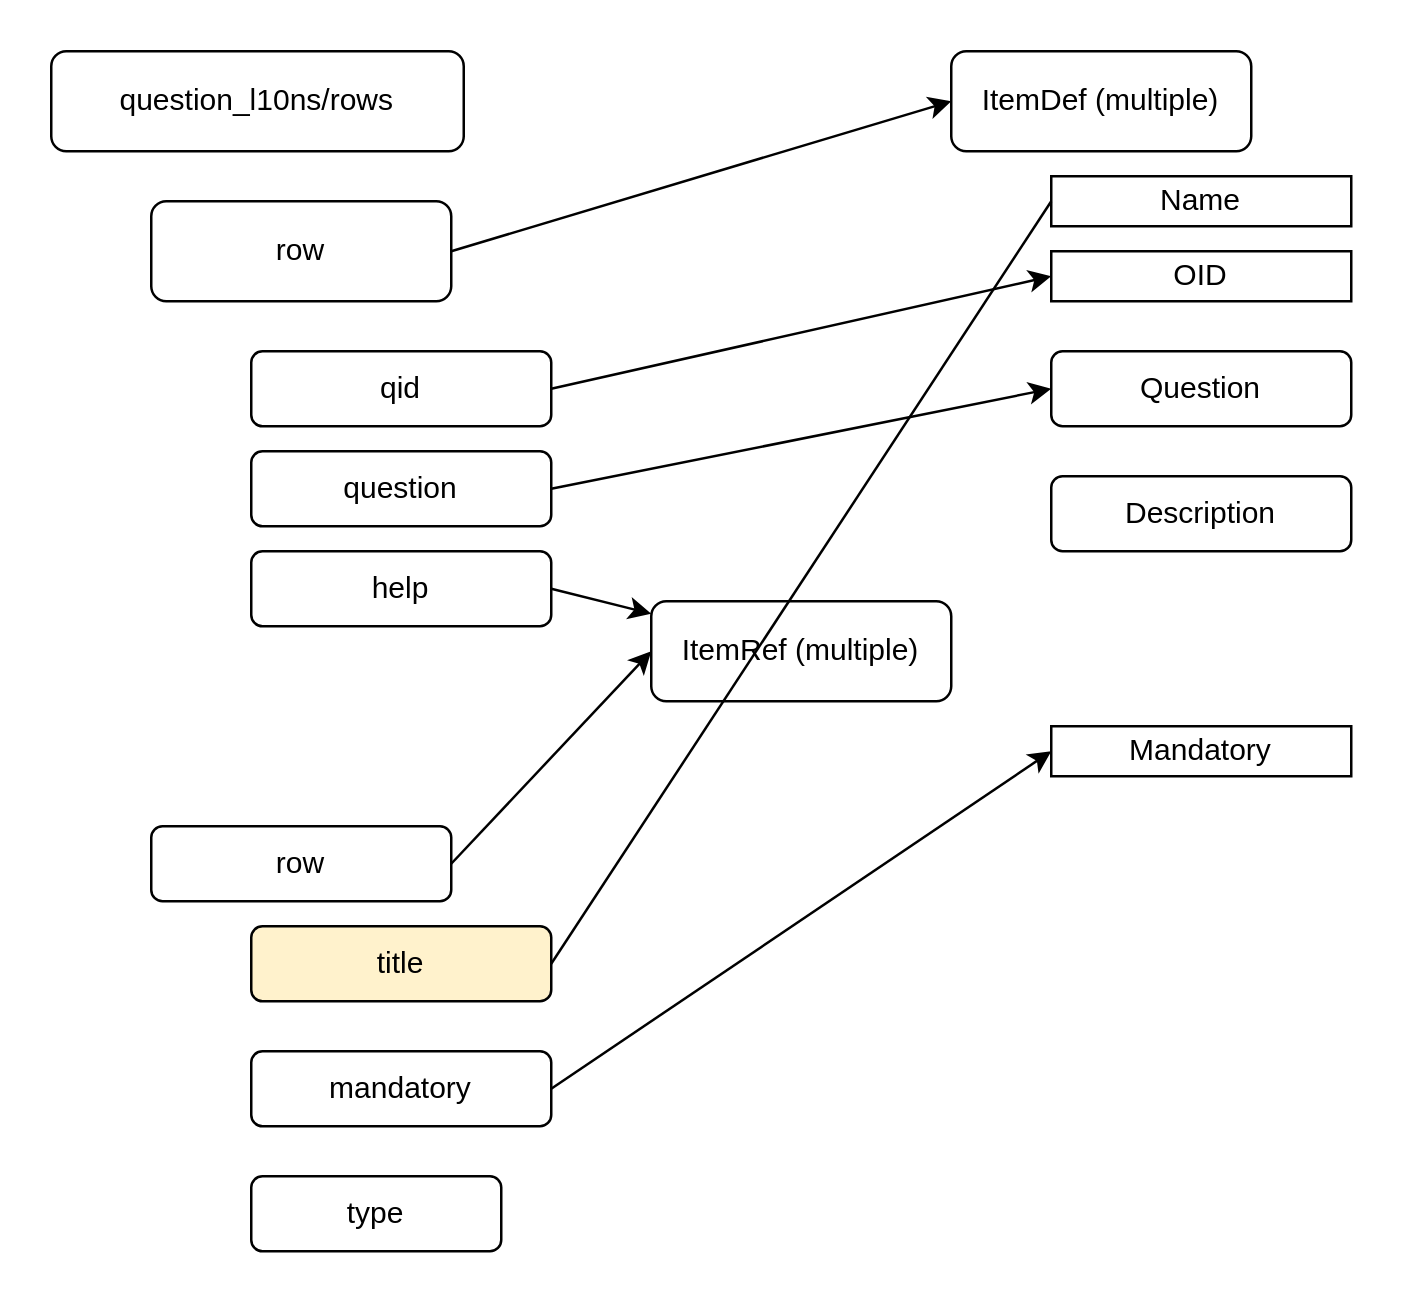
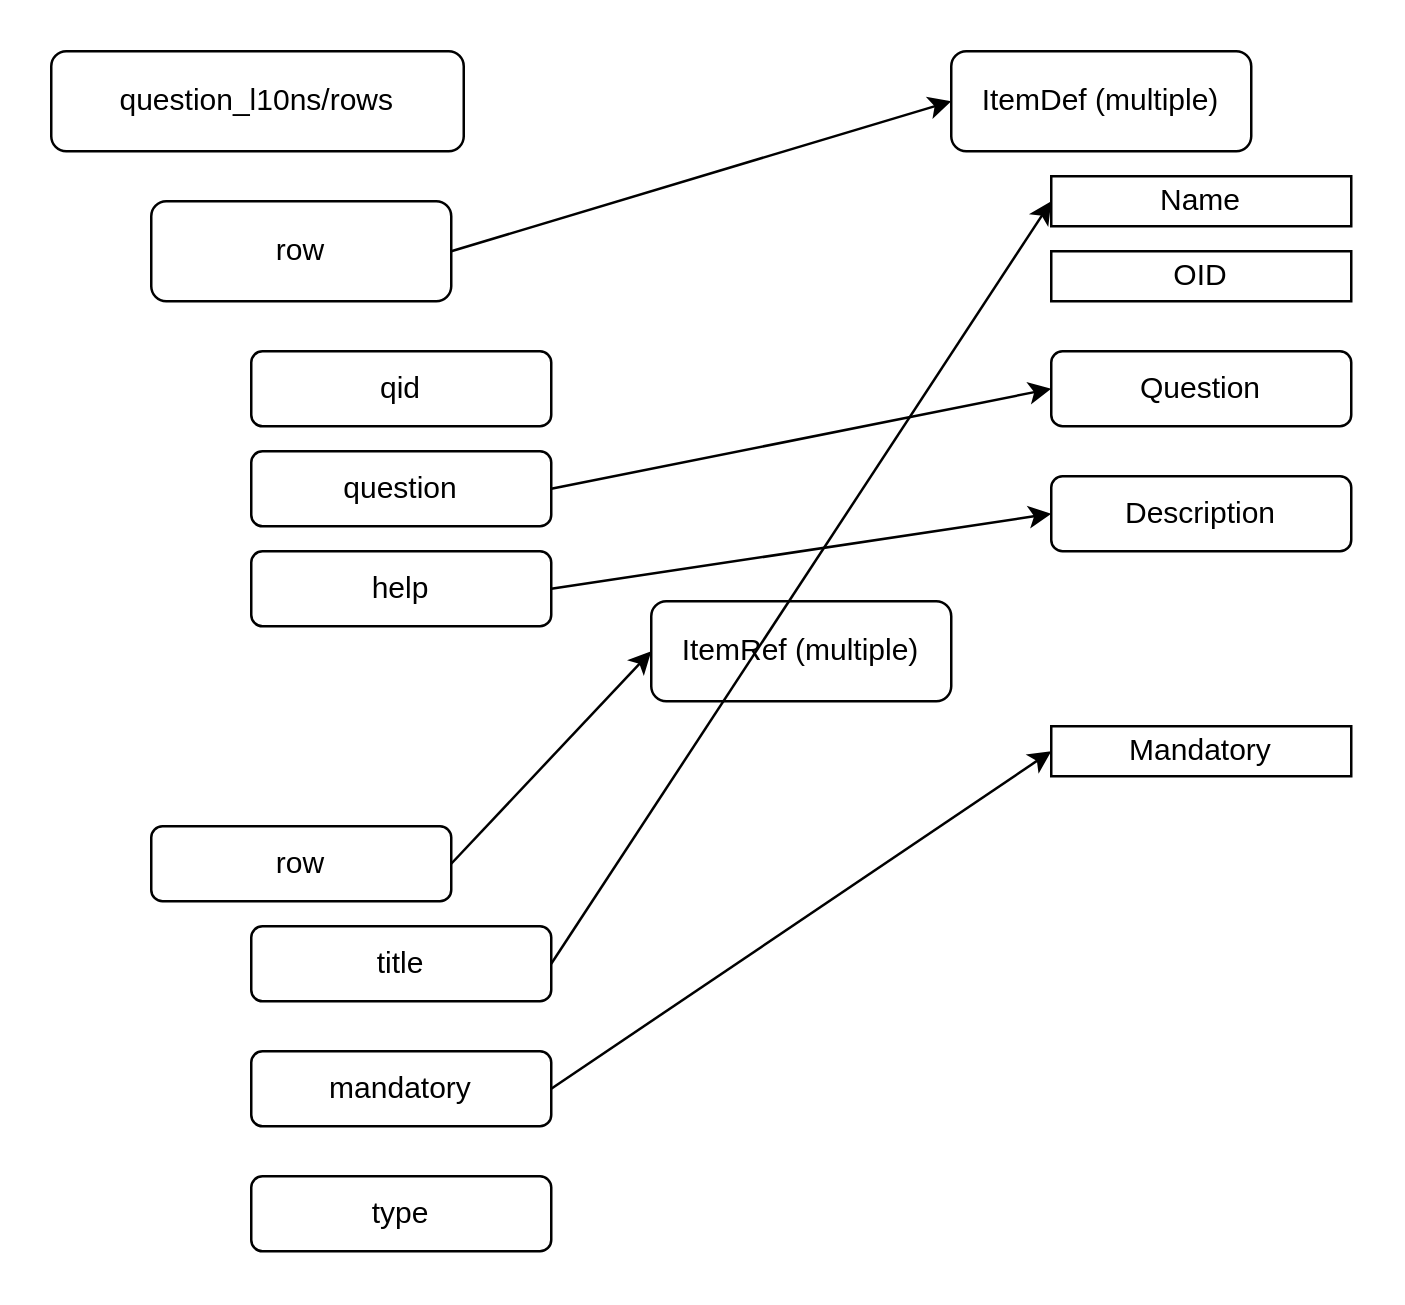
- <mxCell id="24" style="edgeStyle=none;rounded=0;orthogonalLoop=1;jettySize=auto;html=1;exitX=1;exitY=0.5;exitDx=0;exitDy=0;entryX=0;entryY=0.5;entryDx=0;entryDy=0;endArrow=none;" edge="1" parent="1" source="25" target="19"><mxGeometry relative="1" as="geometry" /></mxCell>
+ <mxCell id="24" style="edgeStyle=none;rounded=0;orthogonalLoop=1;jettySize=auto;html=1;exitX=1;exitY=0.5;exitDx=0;exitDy=0;entryX=0;entryY=0.5;entryDx=0;entryDy=0;" edge="1" parent="1" source="25" target="19"><mxGeometry relative="1" as="geometry" /></mxCell>
- <mxCell id="8" style="edgeStyle=none;rounded=0;orthogonalLoop=1;jettySize=auto;html=1;exitX=1;exitY=0.5;exitDx=0;exitDy=0;entryX=0;entryY=0.5;entryDx=0;entryDy=0;" edge="1" parent="1" source="9" target="20"><mxGeometry relative="1" as="geometry" /></mxCell>
- <mxCell id="12" style="edgeStyle=none;rounded=0;orthogonalLoop=1;jettySize=auto;html=1;exitX=1;exitY=0.5;exitDx=0;exitDy=0;" edge="1" parent="1" source="13" target="21"><mxGeometry relative="1" as="geometry" /></mxCell>
+ <mxCell id="12" style="edgeStyle=none;rounded=0;orthogonalLoop=1;jettySize=auto;html=1;exitX=1;exitY=0.5;exitDx=0;exitDy=0;entryX=0;entryY=0.5;entryDx=0;entryDy=0;" edge="1" parent="1" source="13" target="14"><mxGeometry relative="1" as="geometry" /></mxCell>
- <mxCell id="25" value="title" style="rounded=1;whiteSpace=wrap;html=1;fillColor=#fff2cc;" vertex="1" parent="1"><mxGeometry x="100" y="370" width="120" height="30" as="geometry" /></mxCell>
+ <mxCell id="25" value="title" style="rounded=1;whiteSpace=wrap;html=1;" vertex="1" parent="1"><mxGeometry x="100" y="370" width="120" height="30" as="geometry" /></mxCell>
- <mxCell id="26" value="type" style="rounded=1;whiteSpace=wrap;html=1;" vertex="1" parent="1"><mxGeometry x="100" y="470" width="100" height="30" as="geometry" /></mxCell>
+ <mxCell id="26" value="type" style="rounded=1;whiteSpace=wrap;html=1;" vertex="1" parent="1"><mxGeometry x="100" y="470" width="120" height="30" as="geometry" /></mxCell>
